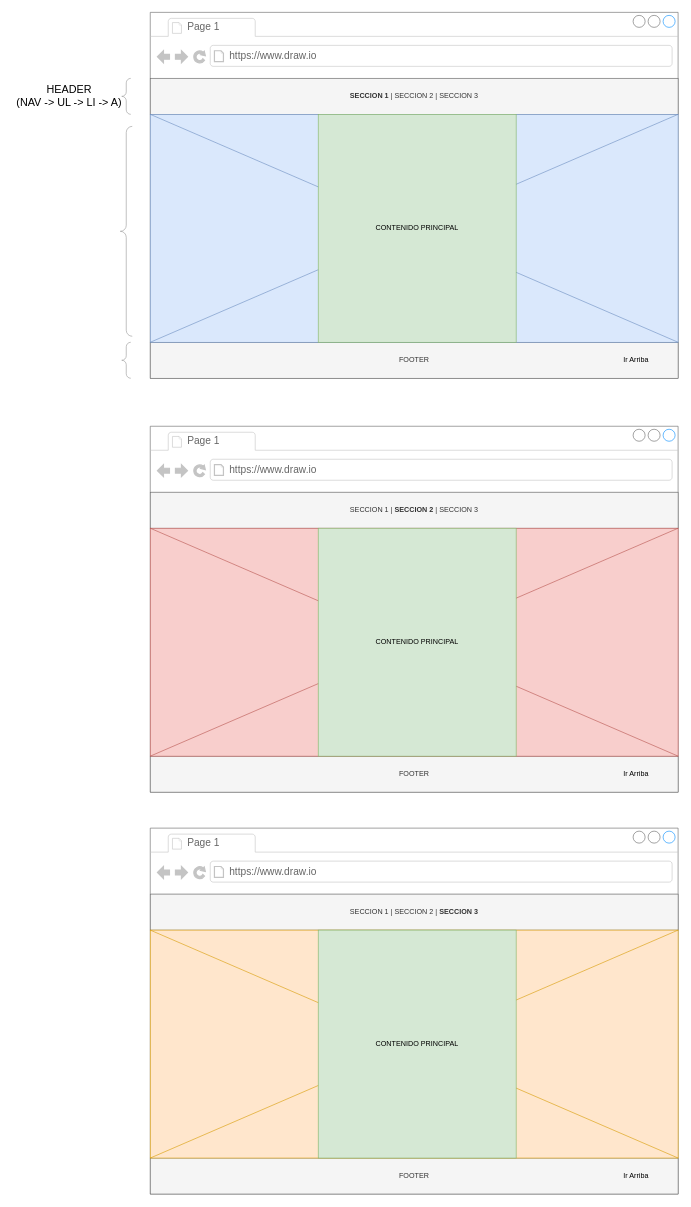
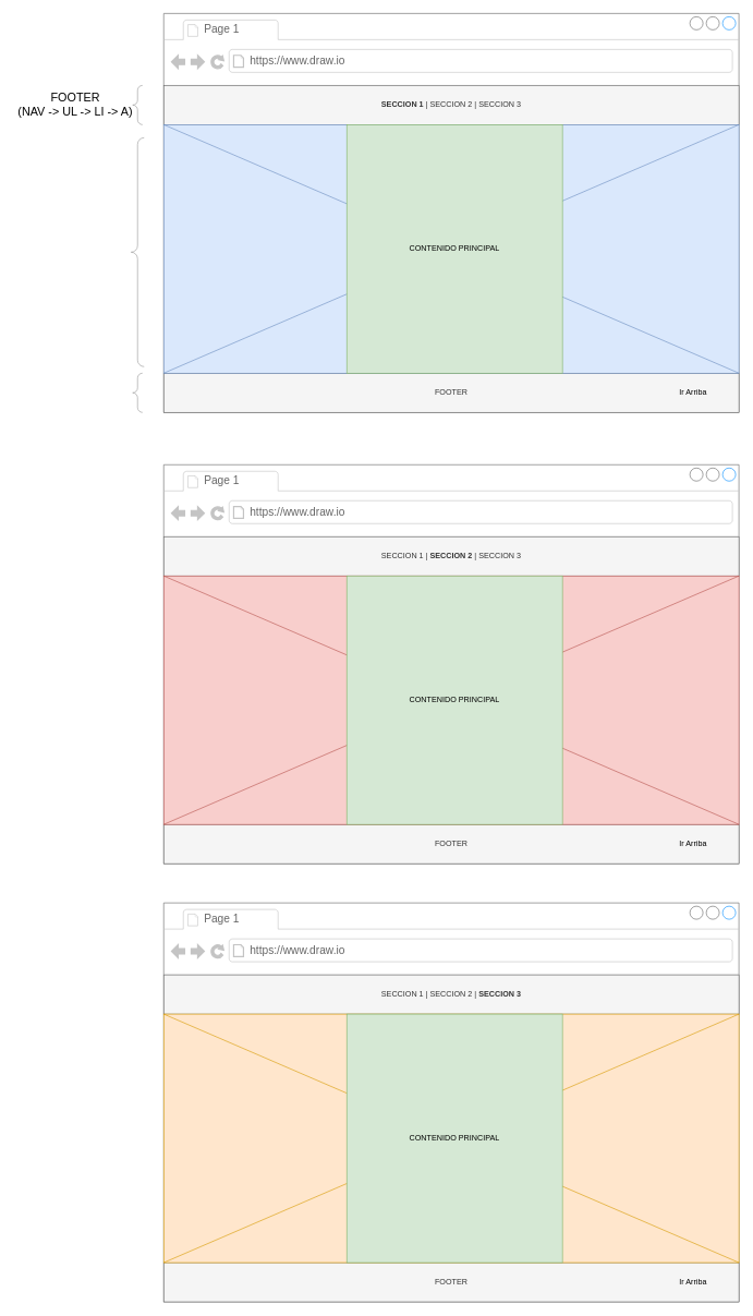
- <mxCell id="27" value="&lt;div style=&quot;font-size: 18px;&quot;&gt;HEADER&lt;br style=&quot;font-size: 18px;&quot;&gt;(NAV -&amp;gt; UL -&amp;gt; LI -&amp;gt; A)&lt;/div&gt;" style="text;html=1;strokeColor=none;fillColor=none;align=center;verticalAlign=middle;whiteSpace=wrap;rounded=0;fontSize=18;" vertex="1" parent="1"><mxGeometry x="20" y="135" width="190" height="50" as="geometry" /></mxCell>
+ <mxCell id="27" value="&lt;div style=&quot;font-size: 18px;&quot;&gt;FOOTER&lt;br style=&quot;font-size: 18px;&quot;&gt;(NAV -&amp;gt; UL -&amp;gt; LI -&amp;gt; A)&lt;/div&gt;" style="text;html=1;strokeColor=none;fillColor=none;align=center;verticalAlign=middle;whiteSpace=wrap;rounded=0;fontSize=18;" vertex="1" parent="1"><mxGeometry x="20" y="135" width="190" height="50" as="geometry" /></mxCell>
